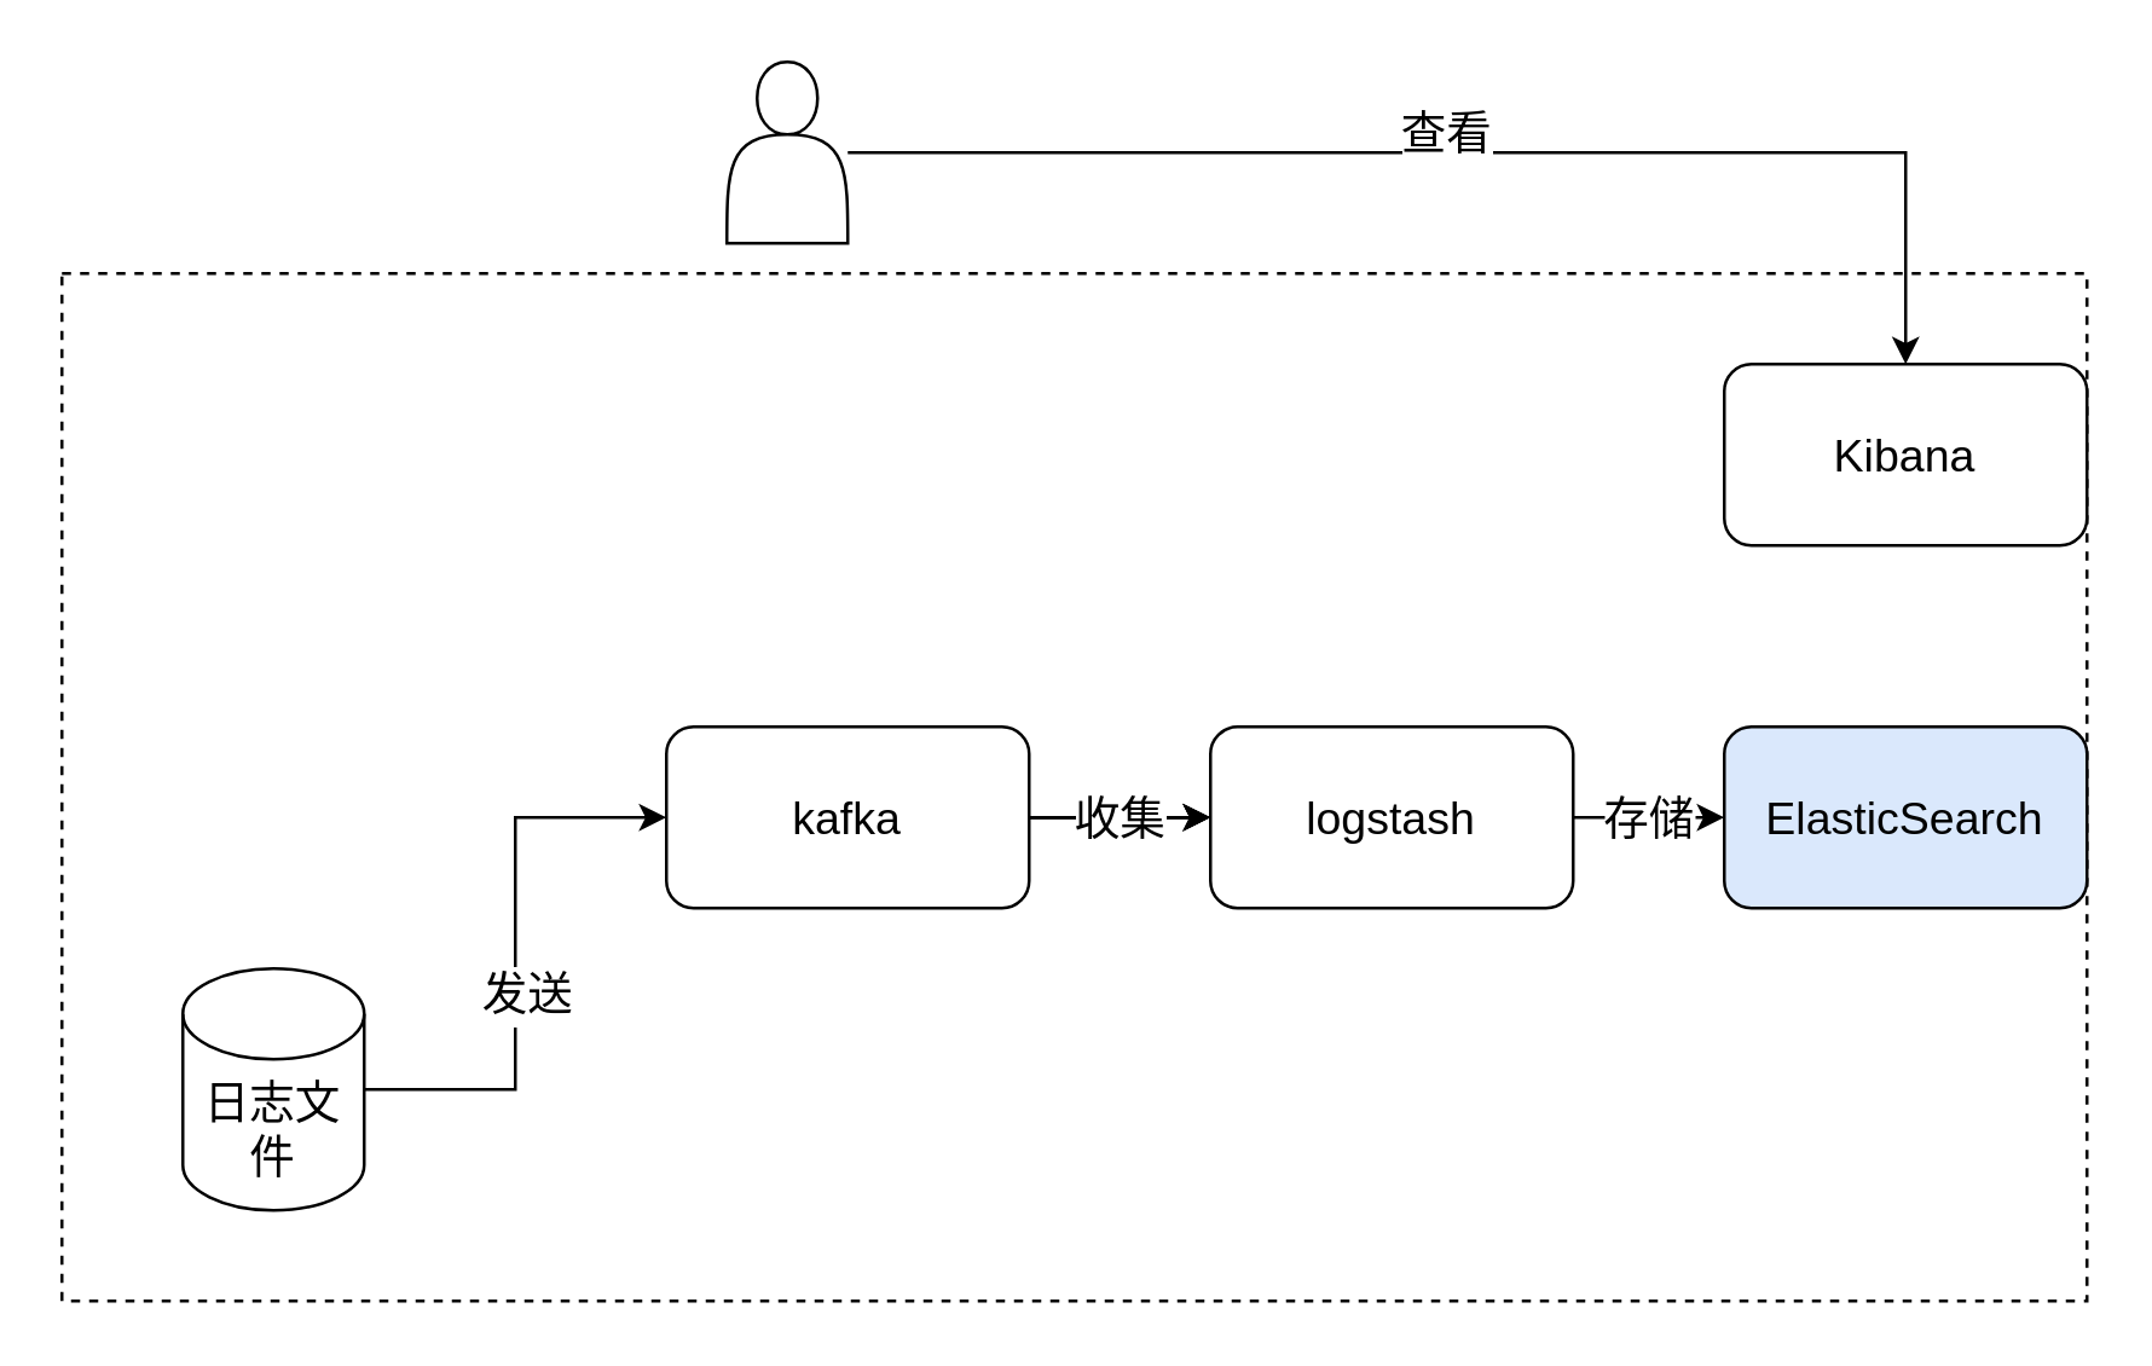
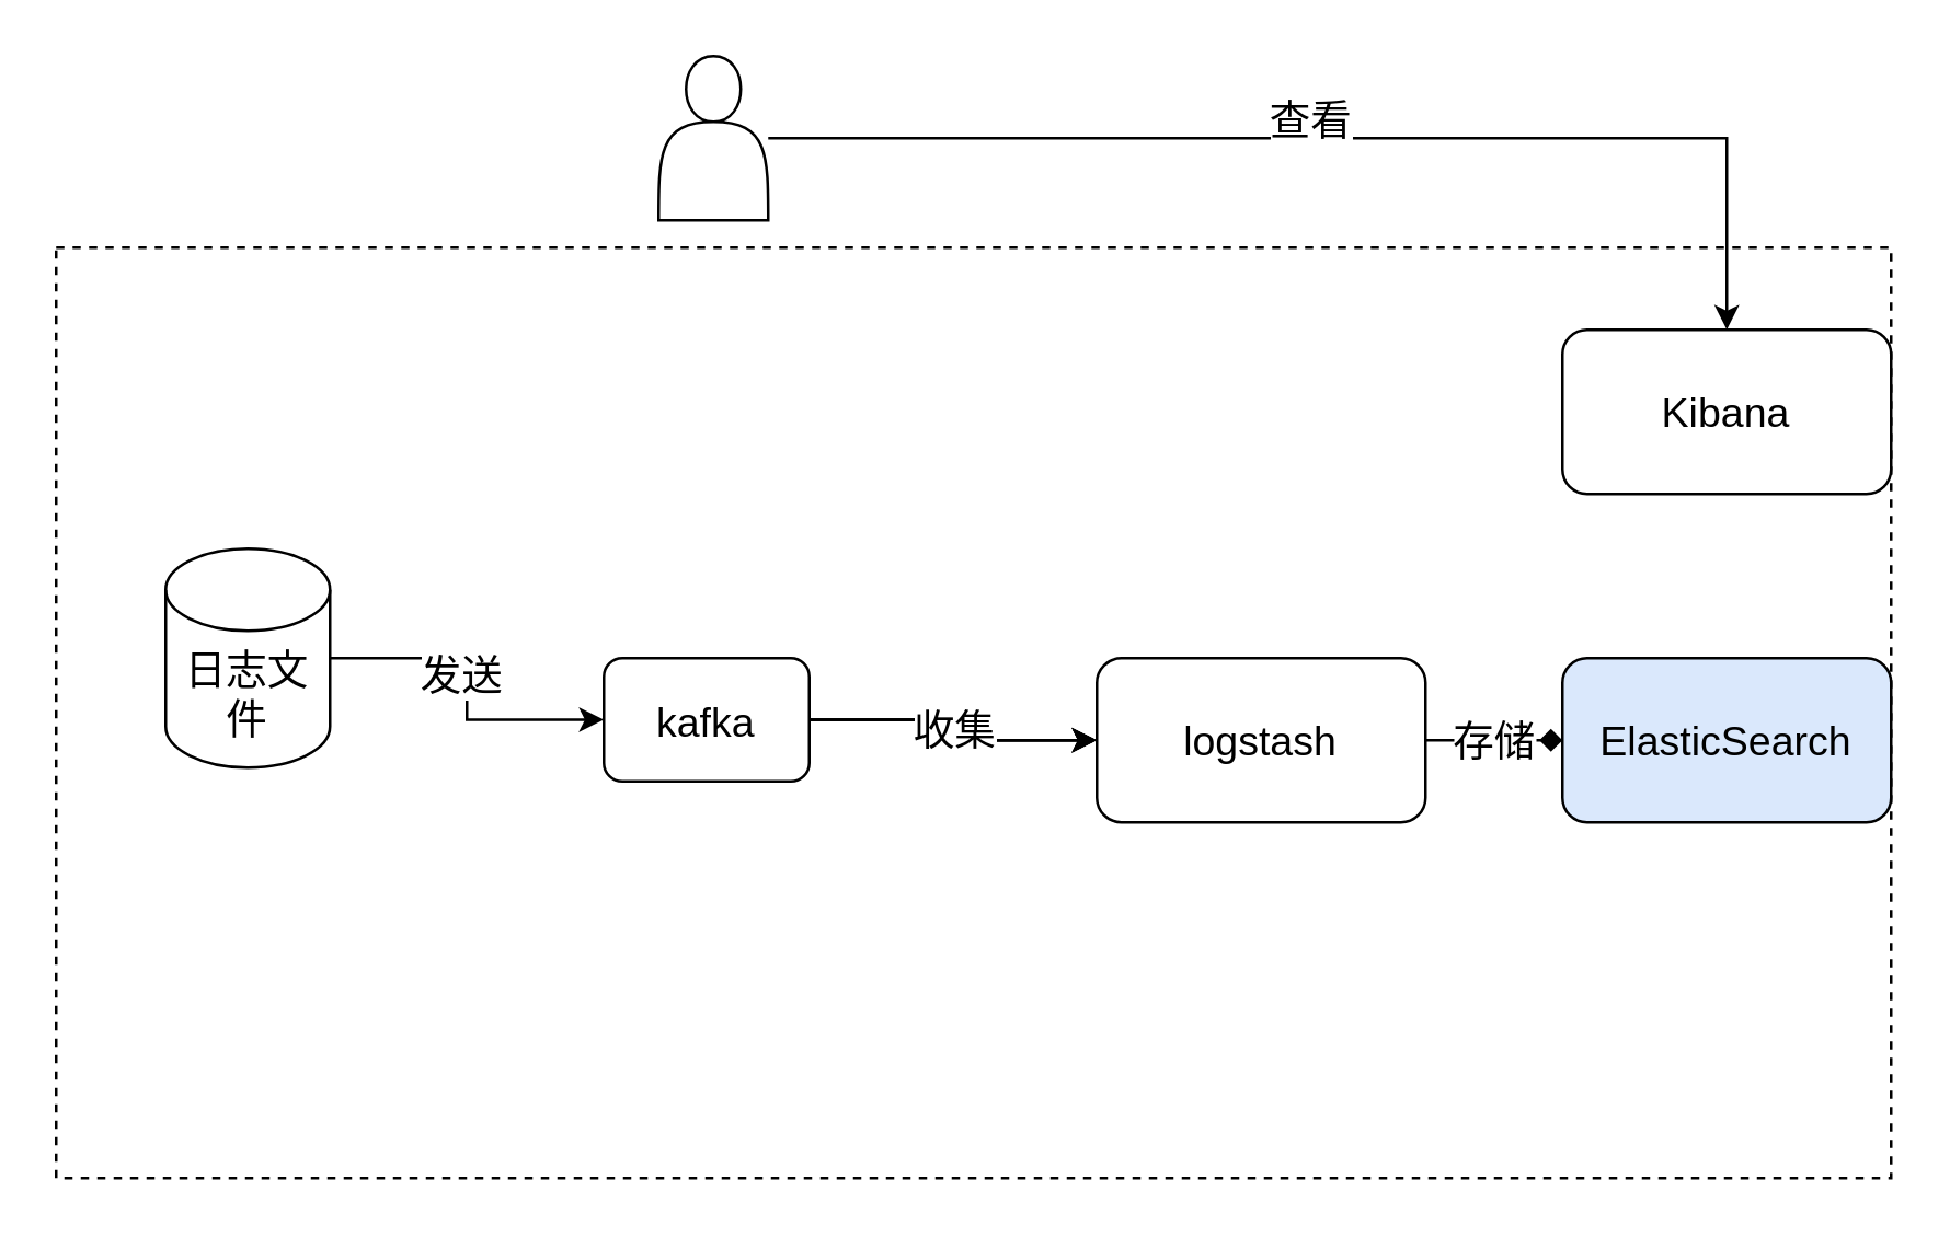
- <mxCell id="14" value="&lt;font style=&quot;font-size: 15px;&quot;&gt;kafka&lt;/font&gt;" style="rounded=1;whiteSpace=wrap;html=1;" vertex="1" parent="1"><mxGeometry x="220" y="240" width="120" height="60" as="geometry" /></mxCell>
+ <mxCell id="14" value="&lt;font style=&quot;font-size: 15px;&quot;&gt;kafka&lt;/font&gt;" style="rounded=1;whiteSpace=wrap;html=1;" vertex="1" parent="1"><mxGeometry x="220" y="240" width="75" height="45" as="geometry" /></mxCell>
- <mxCell id="15" value="&lt;font style=&quot;font-size: 15px;&quot;&gt;存储&lt;/font&gt;" style="edgeStyle=orthogonalEdgeStyle;rounded=0;orthogonalLoop=1;jettySize=auto;html=1;entryX=0;entryY=0.5;entryDx=0;entryDy=0;" edge="1" parent="1" source="16" target="17"><mxGeometry relative="1" as="geometry" /></mxCell>
+ <mxCell id="15" value="&lt;font style=&quot;font-size: 15px;&quot;&gt;存储&lt;/font&gt;" style="edgeStyle=orthogonalEdgeStyle;rounded=0;orthogonalLoop=1;jettySize=auto;html=1;entryX=0;entryY=0.5;entryDx=0;entryDy=0;endArrow=diamond;" edge="1" parent="1" source="16" target="17"><mxGeometry relative="1" as="geometry" /></mxCell>
- <mxCell id="10" value="&lt;font style=&quot;font-size: 15px;&quot;&gt;日志文件&lt;/font&gt;" style="shape=cylinder3;whiteSpace=wrap;html=1;boundedLbl=1;backgroundOutline=1;size=15;" vertex="1" parent="1"><mxGeometry x="60" y="320" width="60" height="80" as="geometry" /></mxCell>
+ <mxCell id="10" value="&lt;font style=&quot;font-size: 15px;&quot;&gt;日志文件&lt;/font&gt;" style="shape=cylinder3;whiteSpace=wrap;html=1;boundedLbl=1;backgroundOutline=1;size=15;" vertex="1" parent="1"><mxGeometry x="60" y="200" width="60" height="80" as="geometry" /></mxCell>
